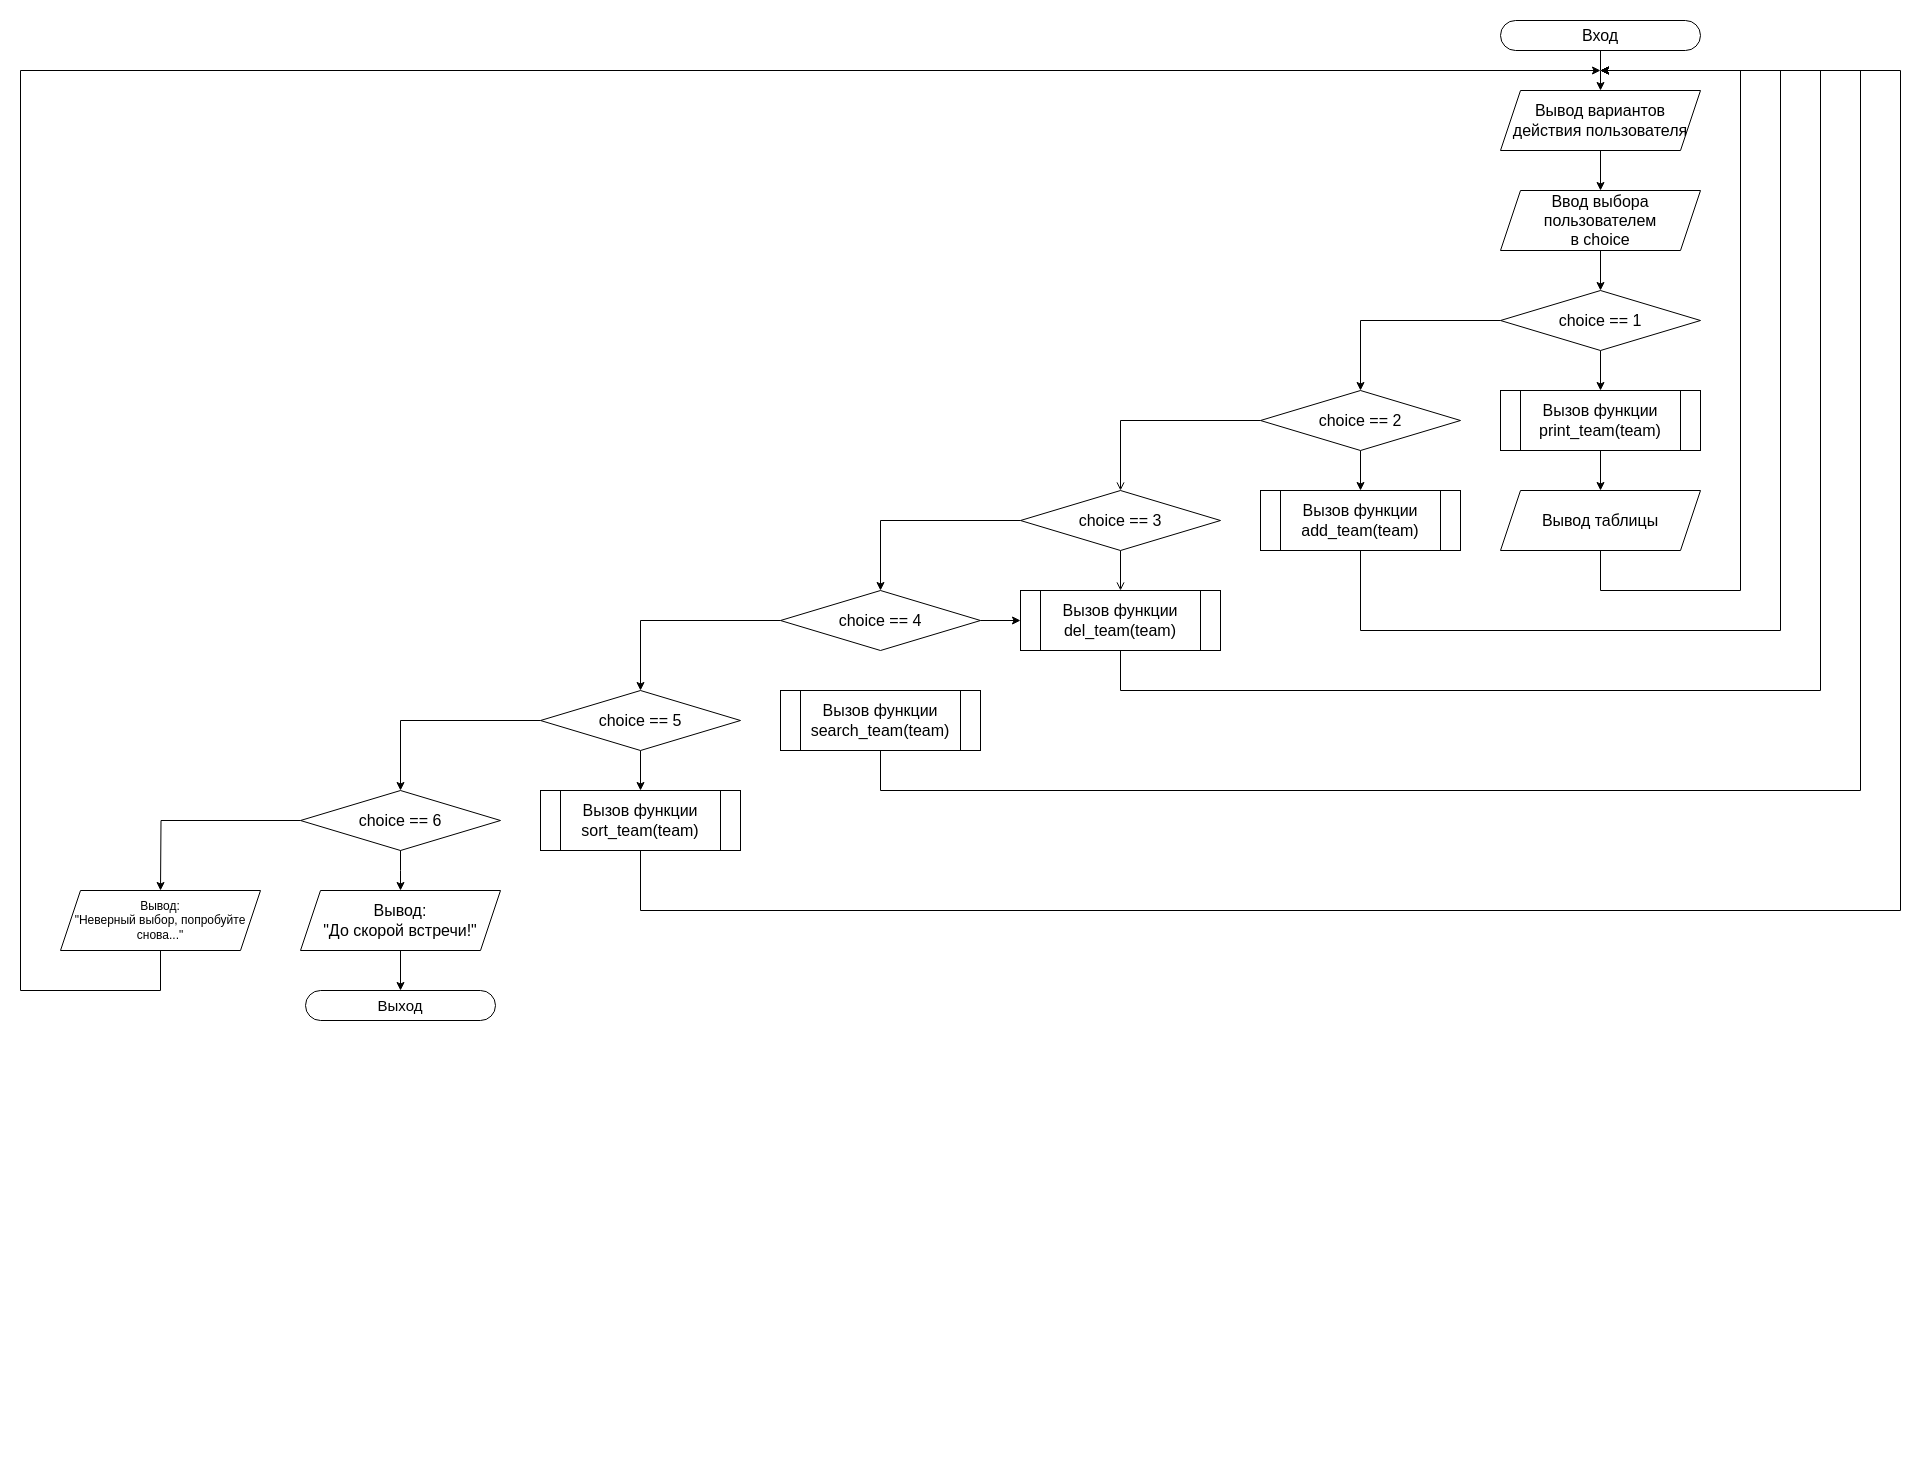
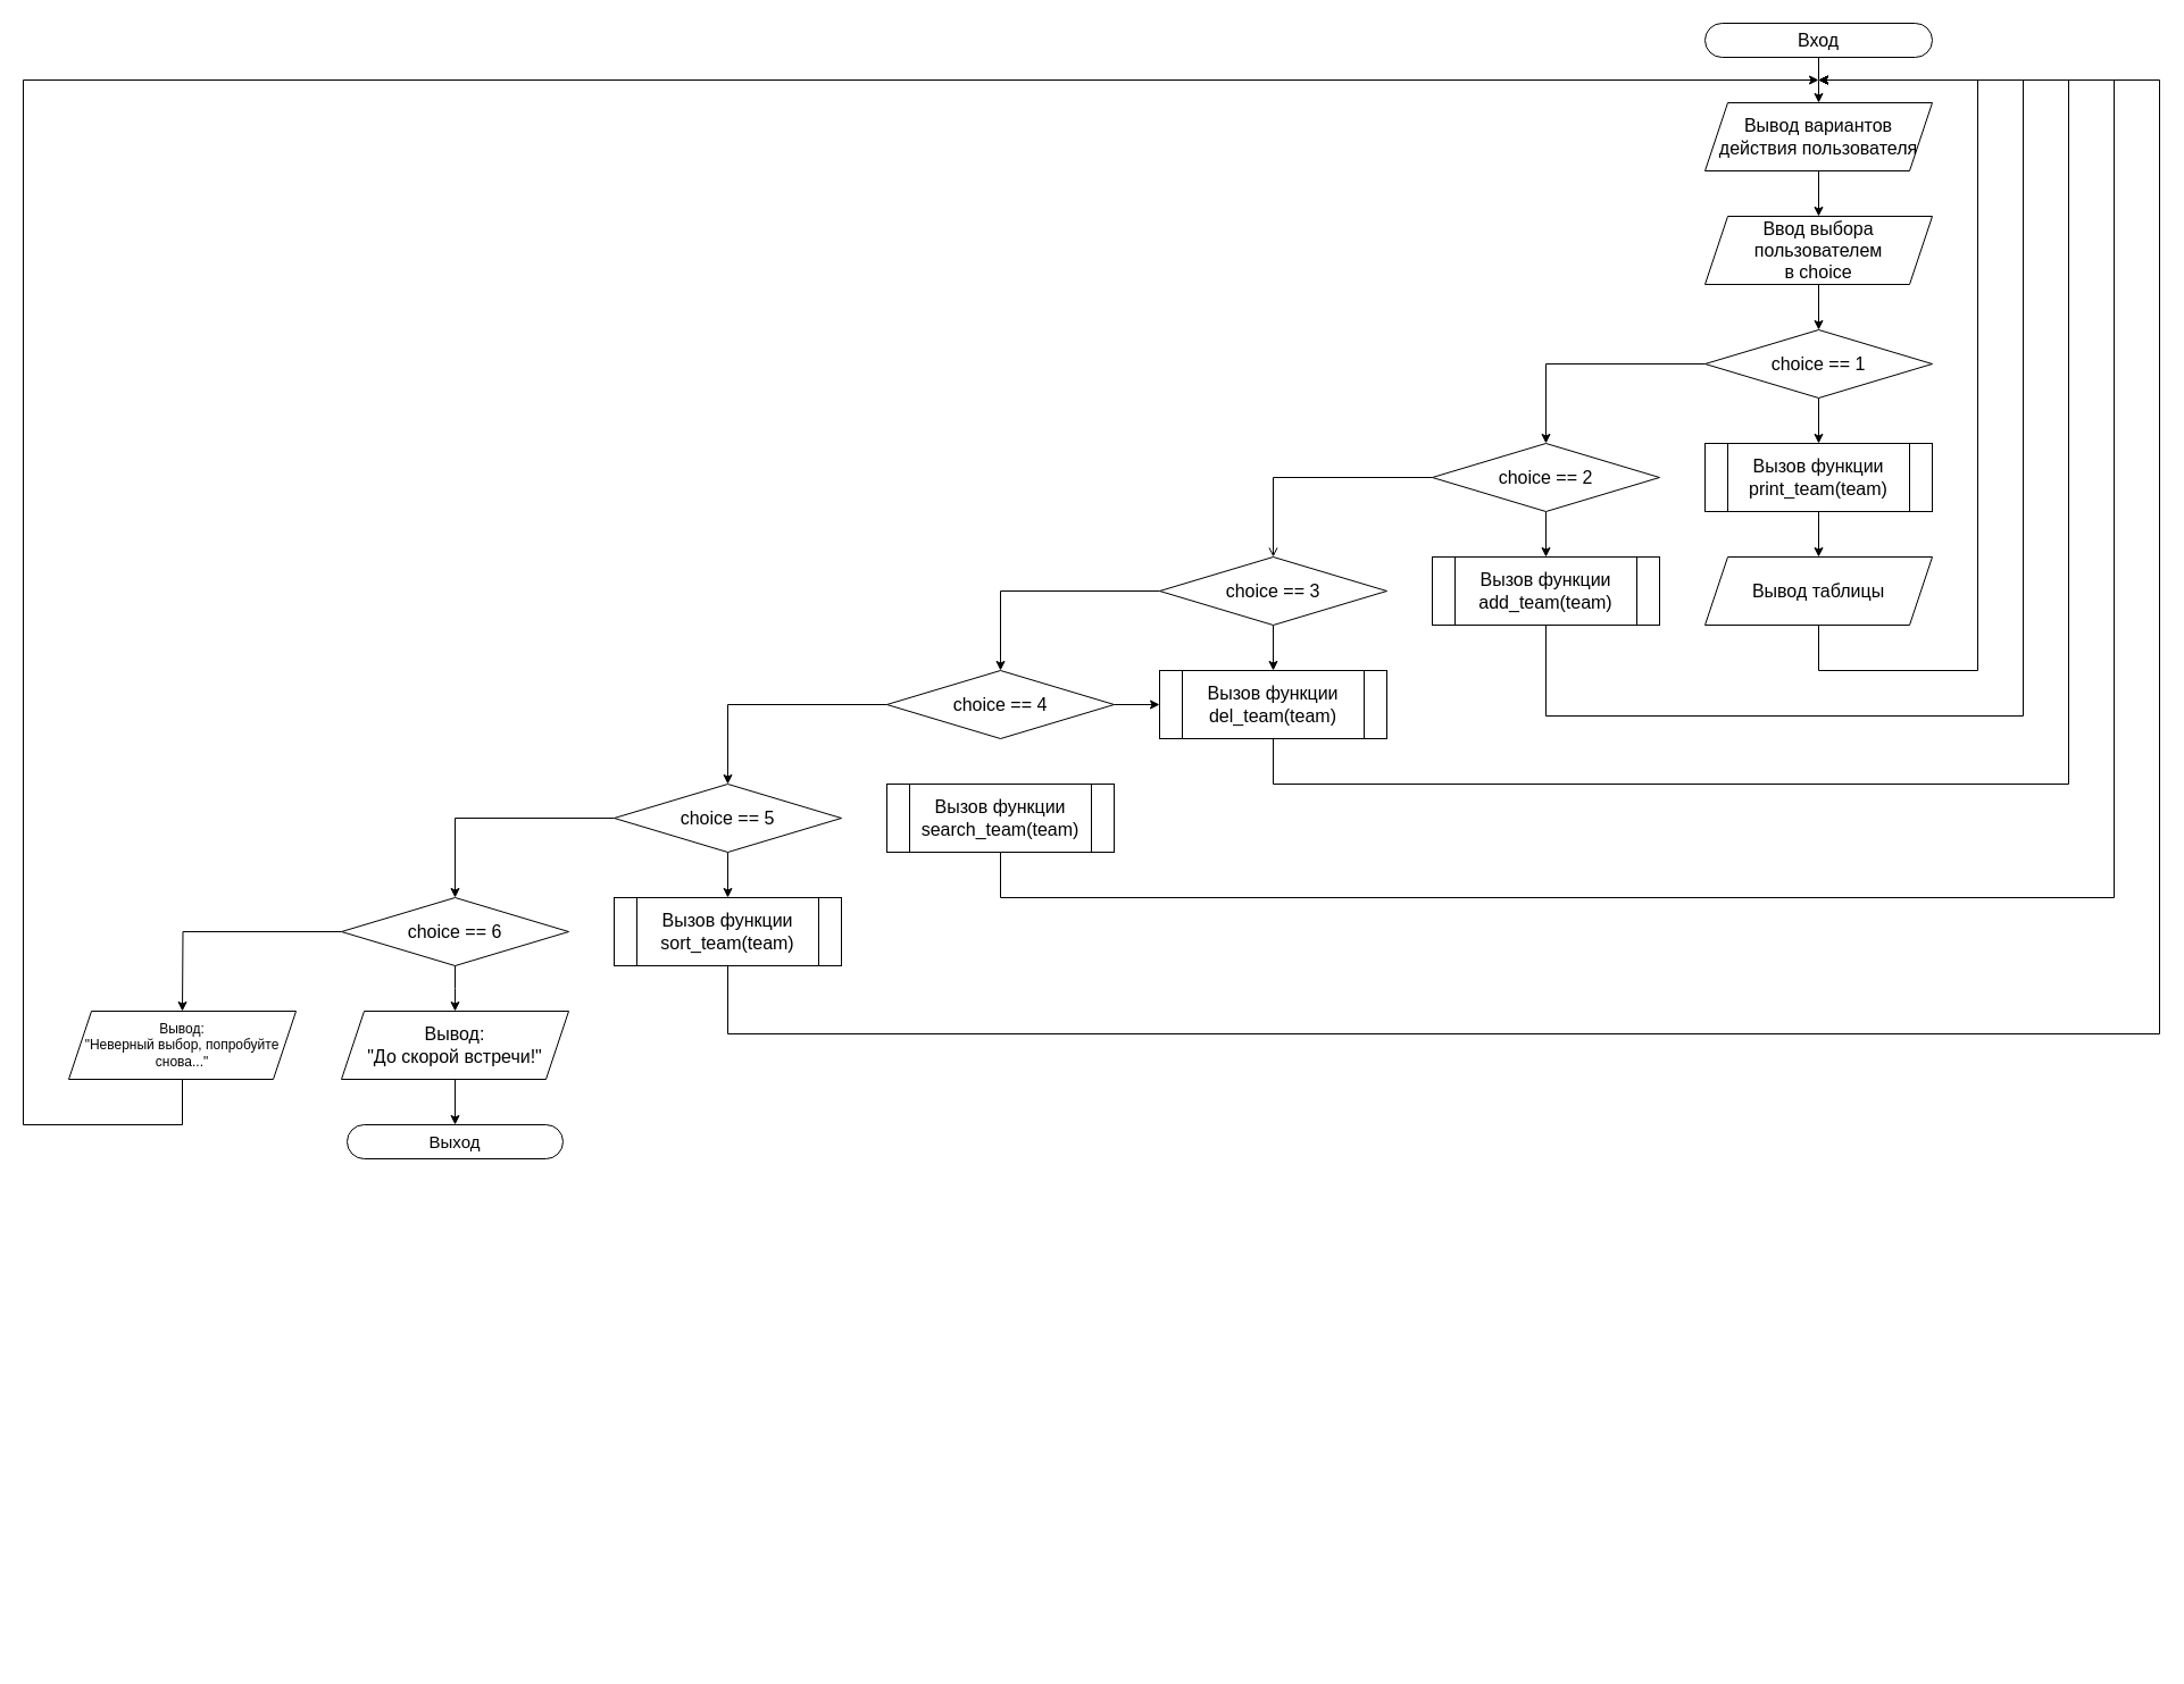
- <mxCell id="30" style="edgeStyle=orthogonalEdgeStyle;rounded=0;orthogonalLoop=1;jettySize=auto;html=1;entryX=0.5;entryY=0;entryDx=0;entryDy=0;fontSize=16;endArrow=open;" edge="1" source="32" target="34" parent="1"><mxGeometry relative="1" as="geometry" /></mxCell>
+ <mxCell id="30" style="edgeStyle=orthogonalEdgeStyle;rounded=0;orthogonalLoop=1;jettySize=auto;html=1;entryX=0.5;entryY=0;entryDx=0;entryDy=0;fontSize=16;" edge="1" source="32" target="34" parent="1"><mxGeometry relative="1" as="geometry" /></mxCell>
